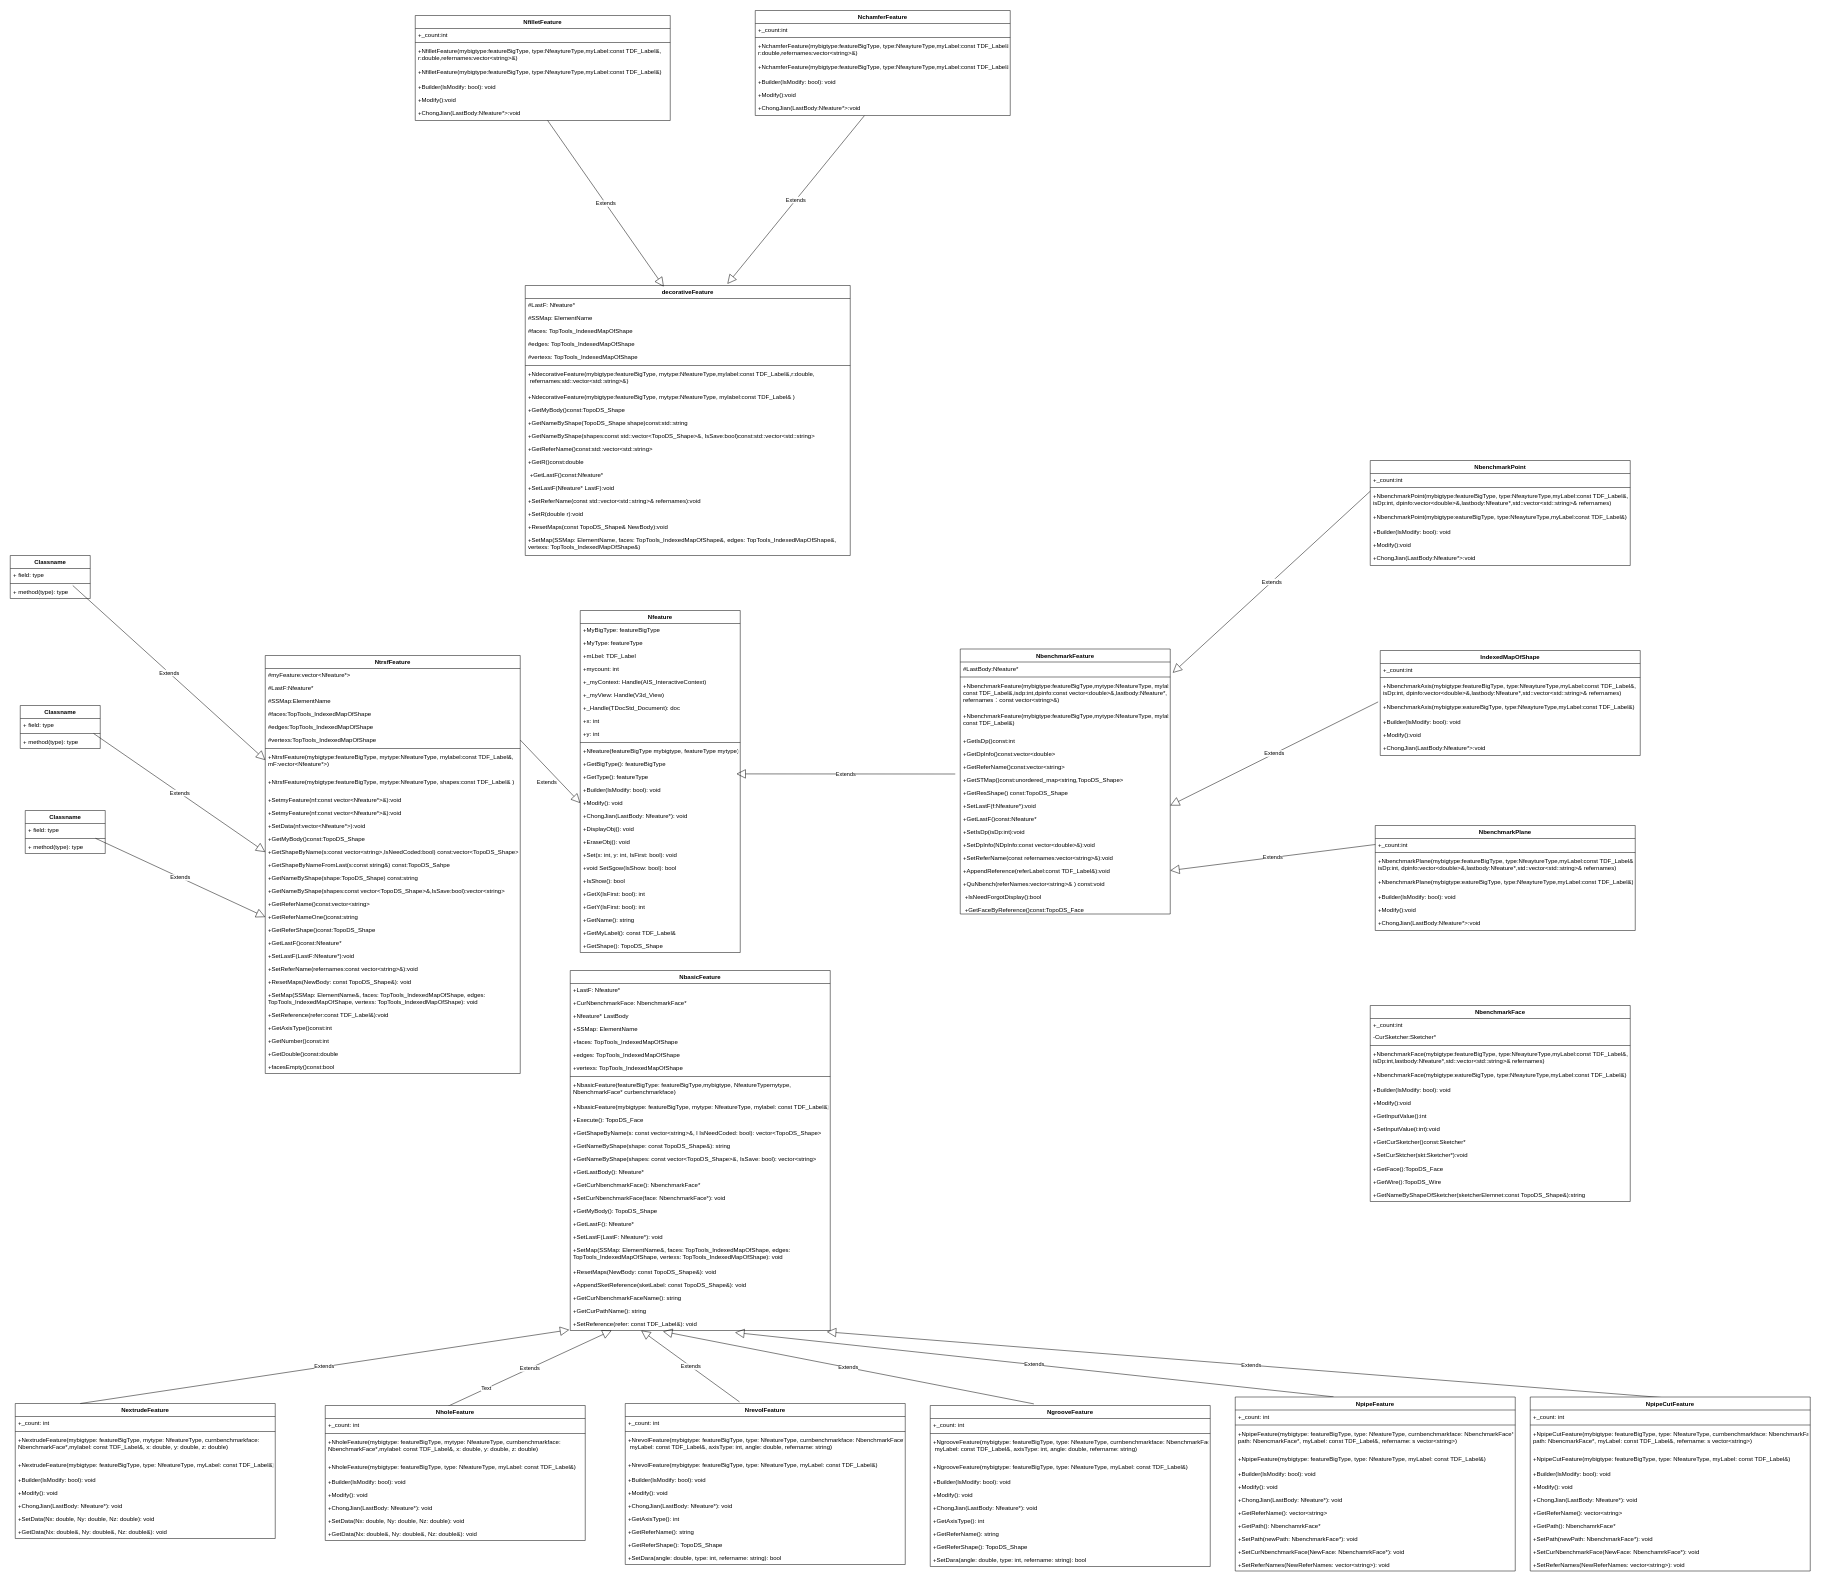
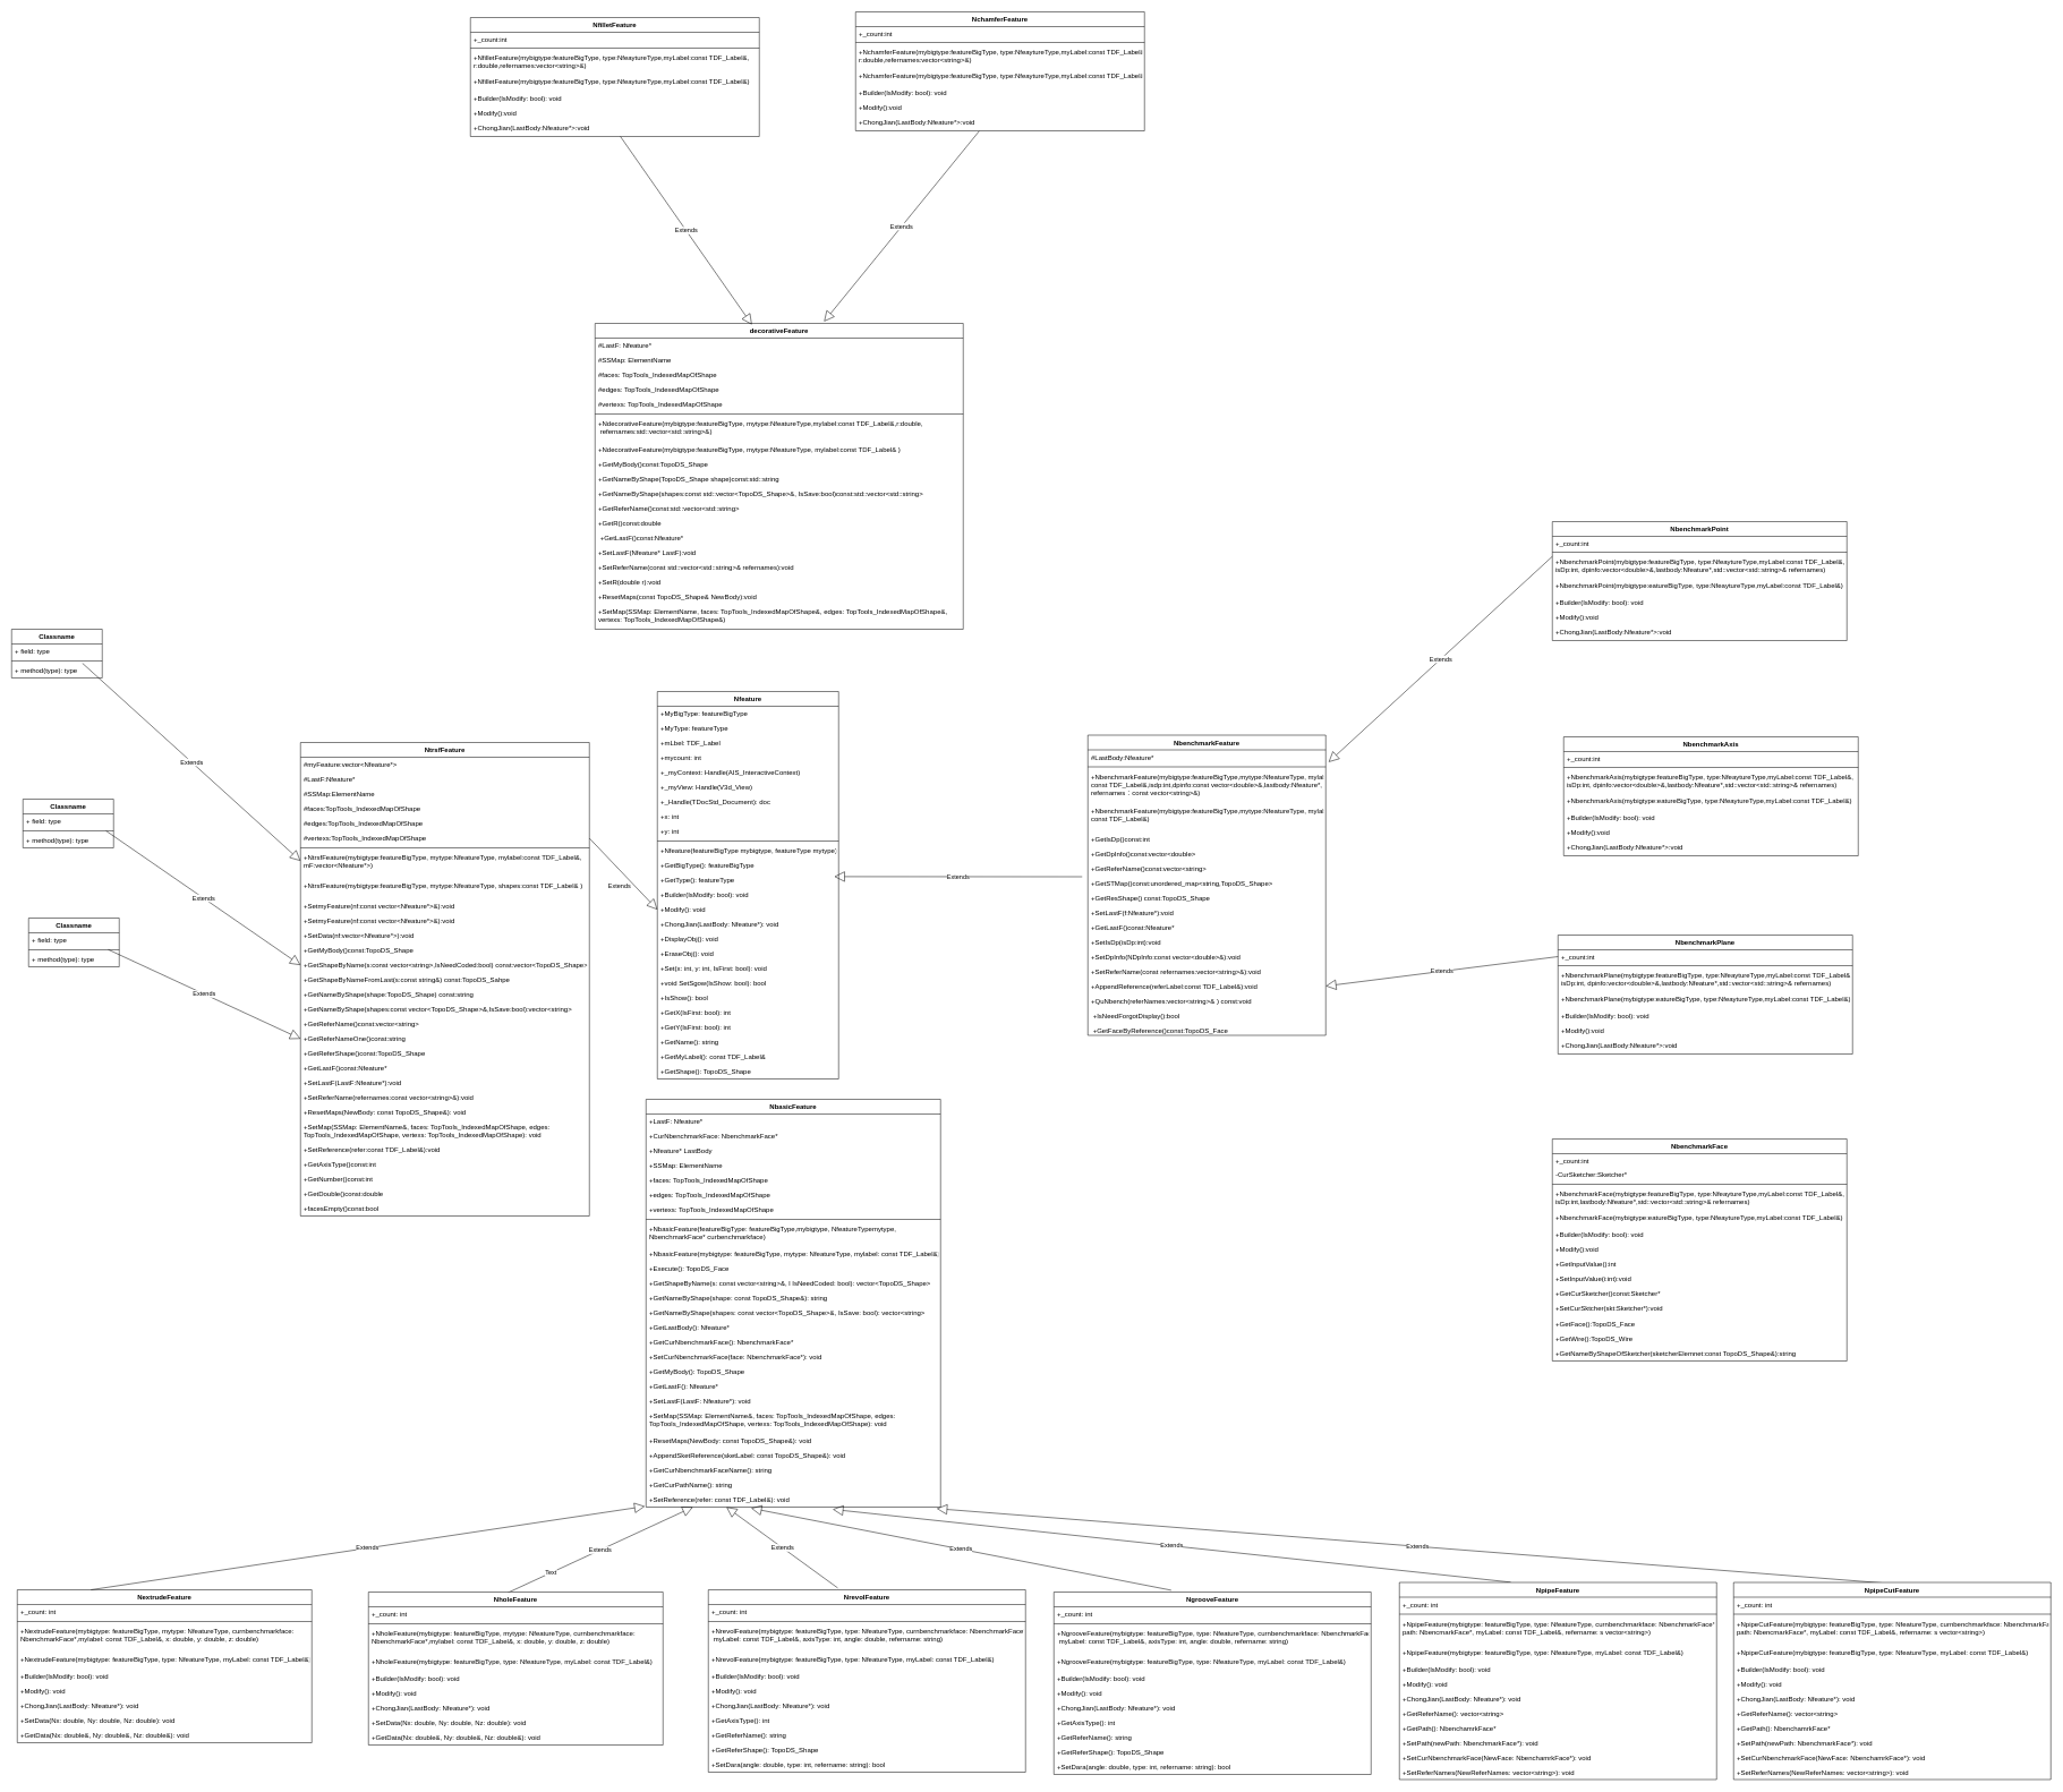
- <mxCell id="250" value="IndexedMapOfShape" style="swimlane;fontStyle=1;align=center;verticalAlign=top;childLayout=stackLayout;horizontal=1;startSize=26;horizontalStack=0;resizeParent=1;resizeParentMax=0;resizeLast=0;collapsible=1;marginBottom=0;" vertex="1" parent="1"><mxGeometry x="2760" y="1300" width="520" height="210" as="geometry" /></mxCell>
+ <mxCell id="250" value="NbenchmarkAxis" style="swimlane;fontStyle=1;align=center;verticalAlign=top;childLayout=stackLayout;horizontal=1;startSize=26;horizontalStack=0;resizeParent=1;resizeParentMax=0;resizeLast=0;collapsible=1;marginBottom=0;" vertex="1" parent="1"><mxGeometry x="2760" y="1300" width="520" height="210" as="geometry" /></mxCell>
- <mxCell id="136" value="Extends" style="endArrow=block;endSize=16;endFill=0;html=1;rounded=0;entryX=1;entryY=0.5;entryDx=0;entryDy=0;exitX=-0.008;exitY=0.093;exitDx=0;exitDy=0;exitPerimeter=0;" parent="1" source="254" target="101" edge="1"><mxGeometry width="160" relative="1" as="geometry"><mxPoint x="2323.071" y="1586" as="sourcePoint" /><mxPoint x="1810" y="1672.5" as="targetPoint" /></mxGeometry></mxCell>
